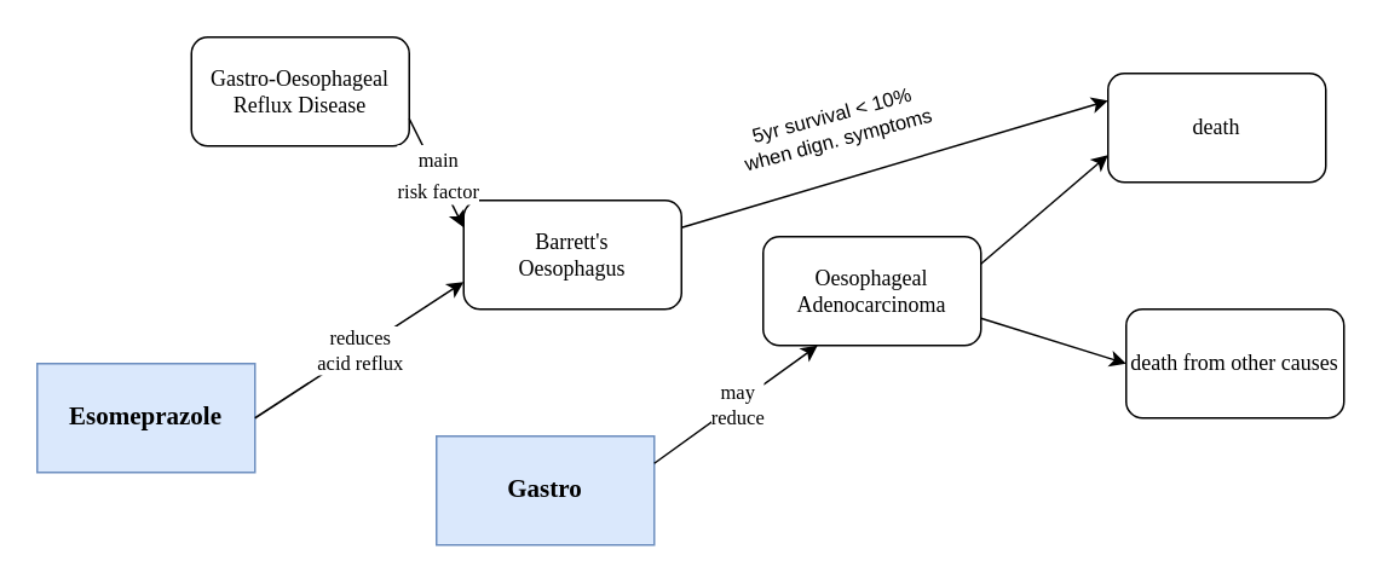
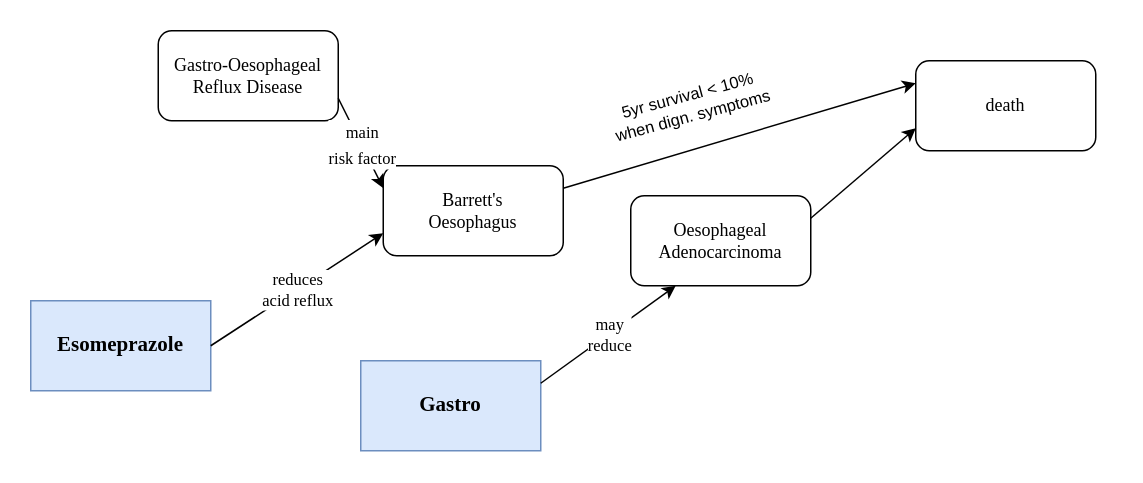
- <mxCell id="17" value="" style="endArrow=classic;html=1;rounded=0;fontSize=11;exitX=1;exitY=0.75;exitDx=0;exitDy=0;entryX=0;entryY=0.5;entryDx=0;entryDy=0;" edge="1" parent="1" source="6" target="3"><mxGeometry width="50" height="50" relative="1" as="geometry"><mxPoint x="540" y="135" as="sourcePoint" /><mxPoint x="620" y="80" as="targetPoint" /></mxGeometry></mxCell>
- <mxCell id="3" value="death from other causes" style="rounded=1;whiteSpace=wrap;html=1;fontFamily=Montserrat;fontSource=https%3A%2F%2Ffonts.googleapis.com%2Fcss%3Ffamily%3DMontserrat;" vertex="1" parent="1"><mxGeometry x="620" y="170" width="120" height="60" as="geometry" /></mxCell>
